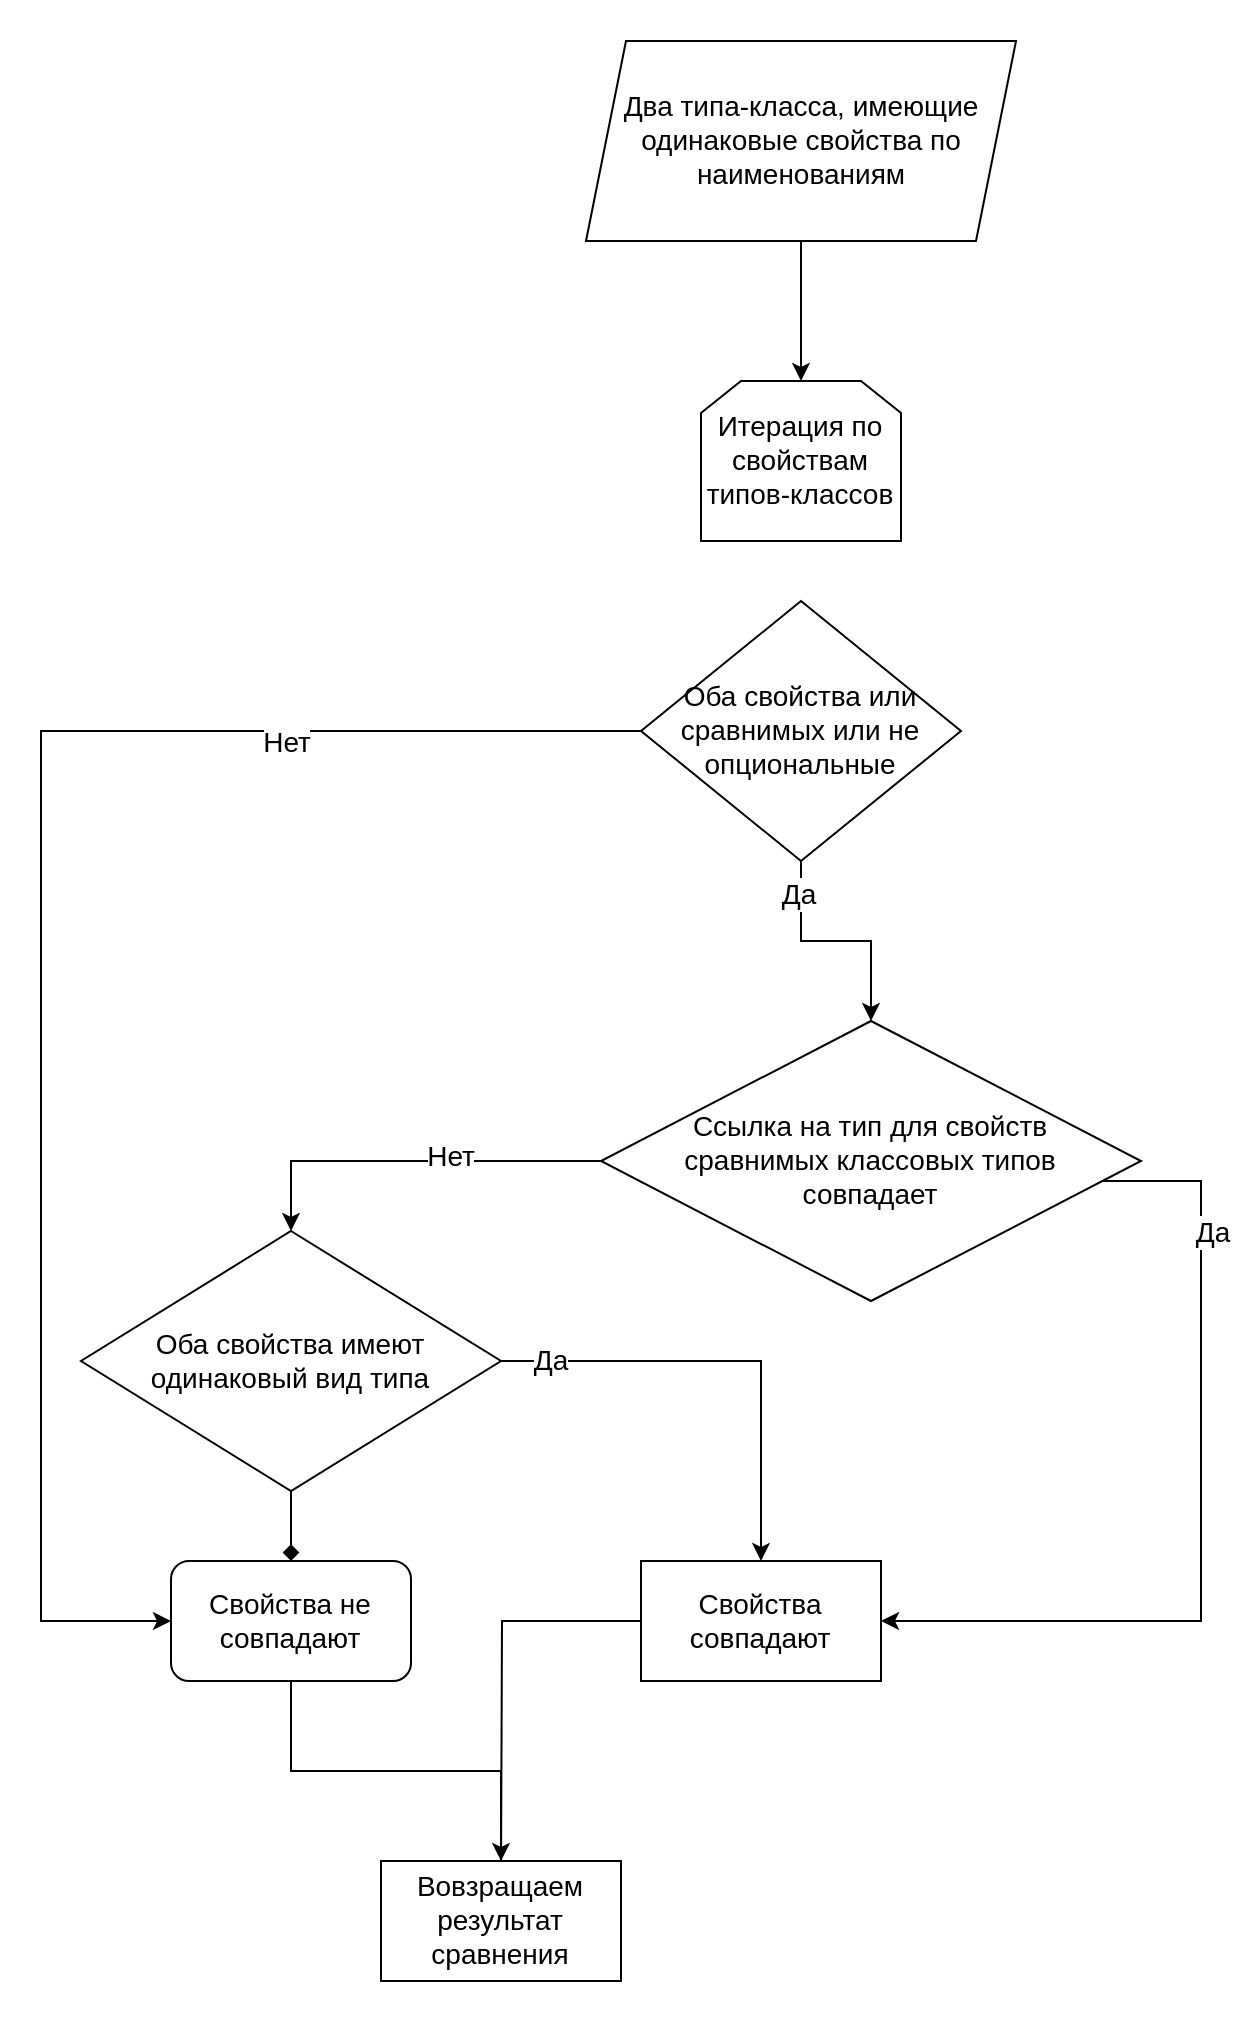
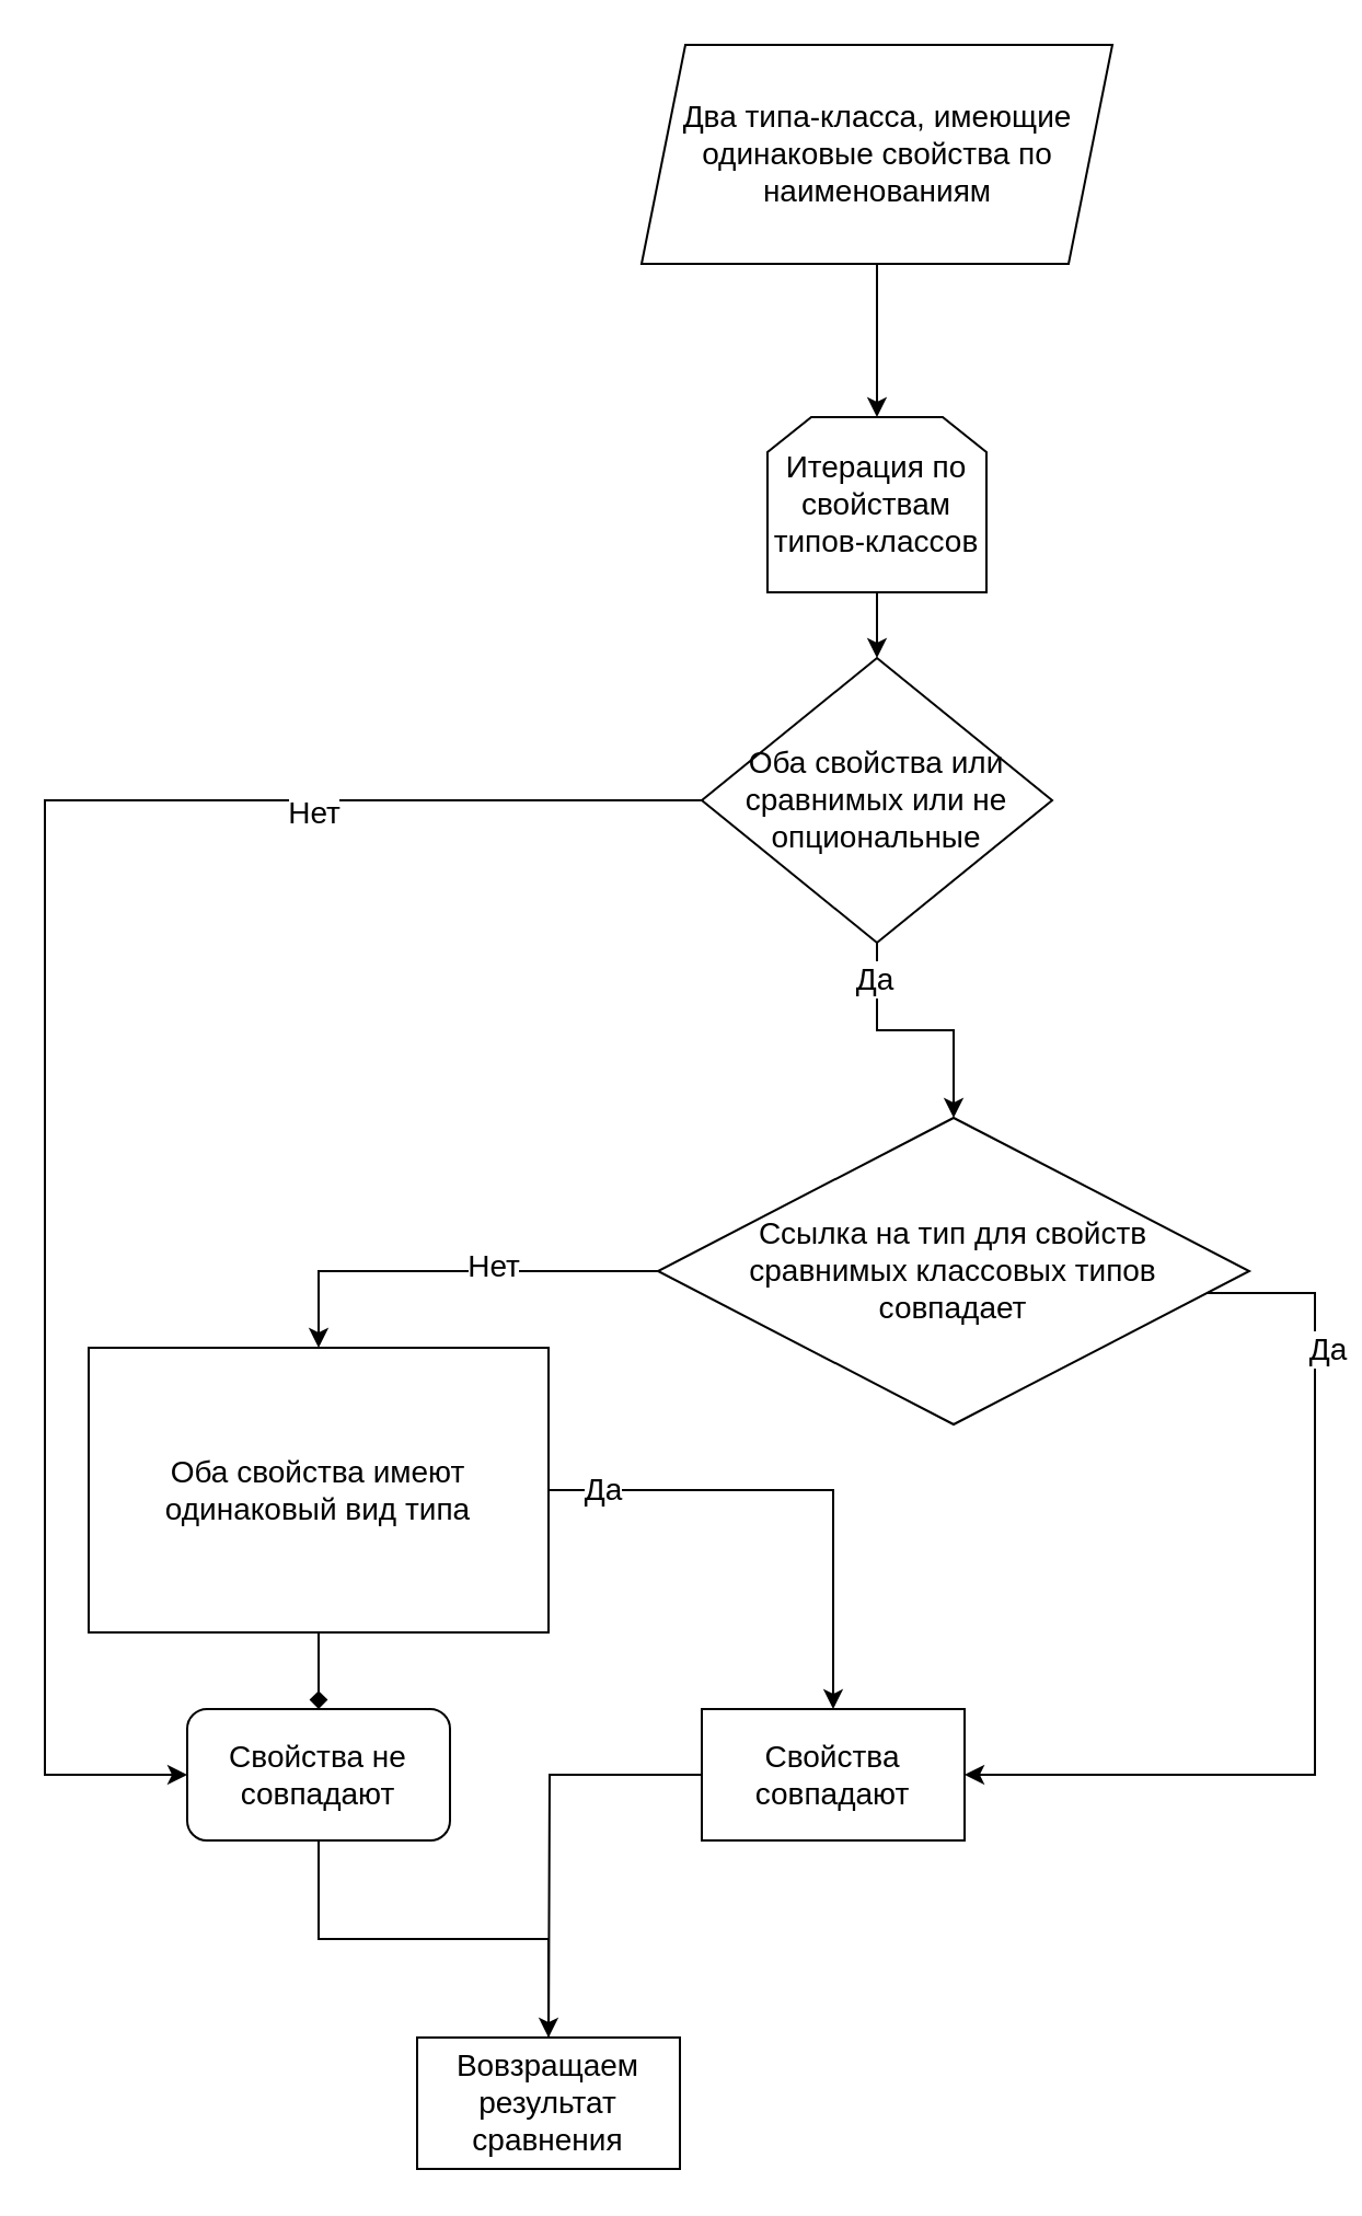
+ <mxCell id="2" style="edgeStyle=orthogonalEdgeStyle;rounded=0;orthogonalLoop=1;jettySize=auto;html=1;entryX=0.5;entryY=0;entryDx=0;entryDy=0;fontSize=14;" edge="1" parent="1" source="3" target="8"><mxGeometry relative="1" as="geometry" /></mxCell>
- <mxCell id="19" value="&lt;span style=&quot;font-size: 14px;&quot;&gt;Оба свойства имеют одинаковый вид типа&lt;/span&gt;" style="rhombus;whiteSpace=wrap;html=1;fontSize=14;" vertex="1" parent="1"><mxGeometry x="40" y="615" width="210" height="130" as="geometry" /></mxCell>
+ <mxCell id="19" value="&lt;span style=&quot;font-size: 14px;&quot;&gt;Оба свойства имеют одинаковый вид типа&lt;/span&gt;" style="whiteSpace=wrap;html=1;fontSize=14;rounded=0;" vertex="1" parent="1"><mxGeometry x="40" y="615" width="210" height="130" as="geometry" /></mxCell>
